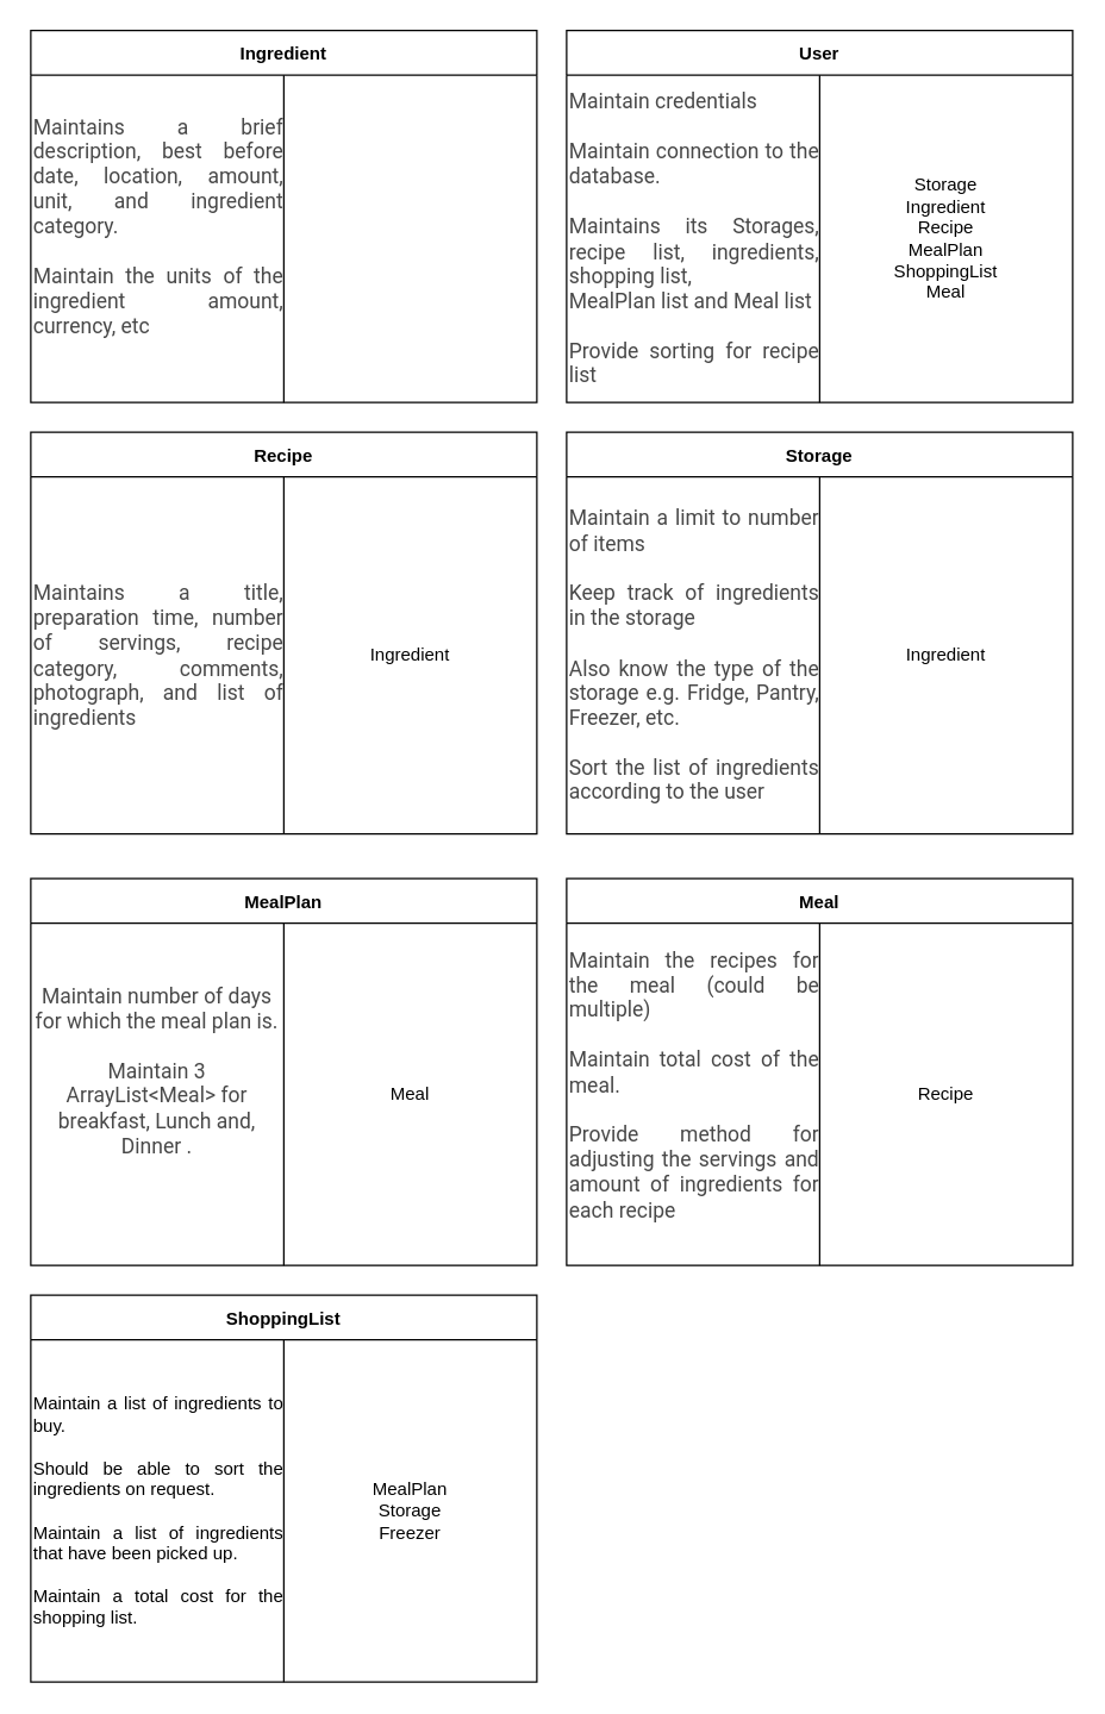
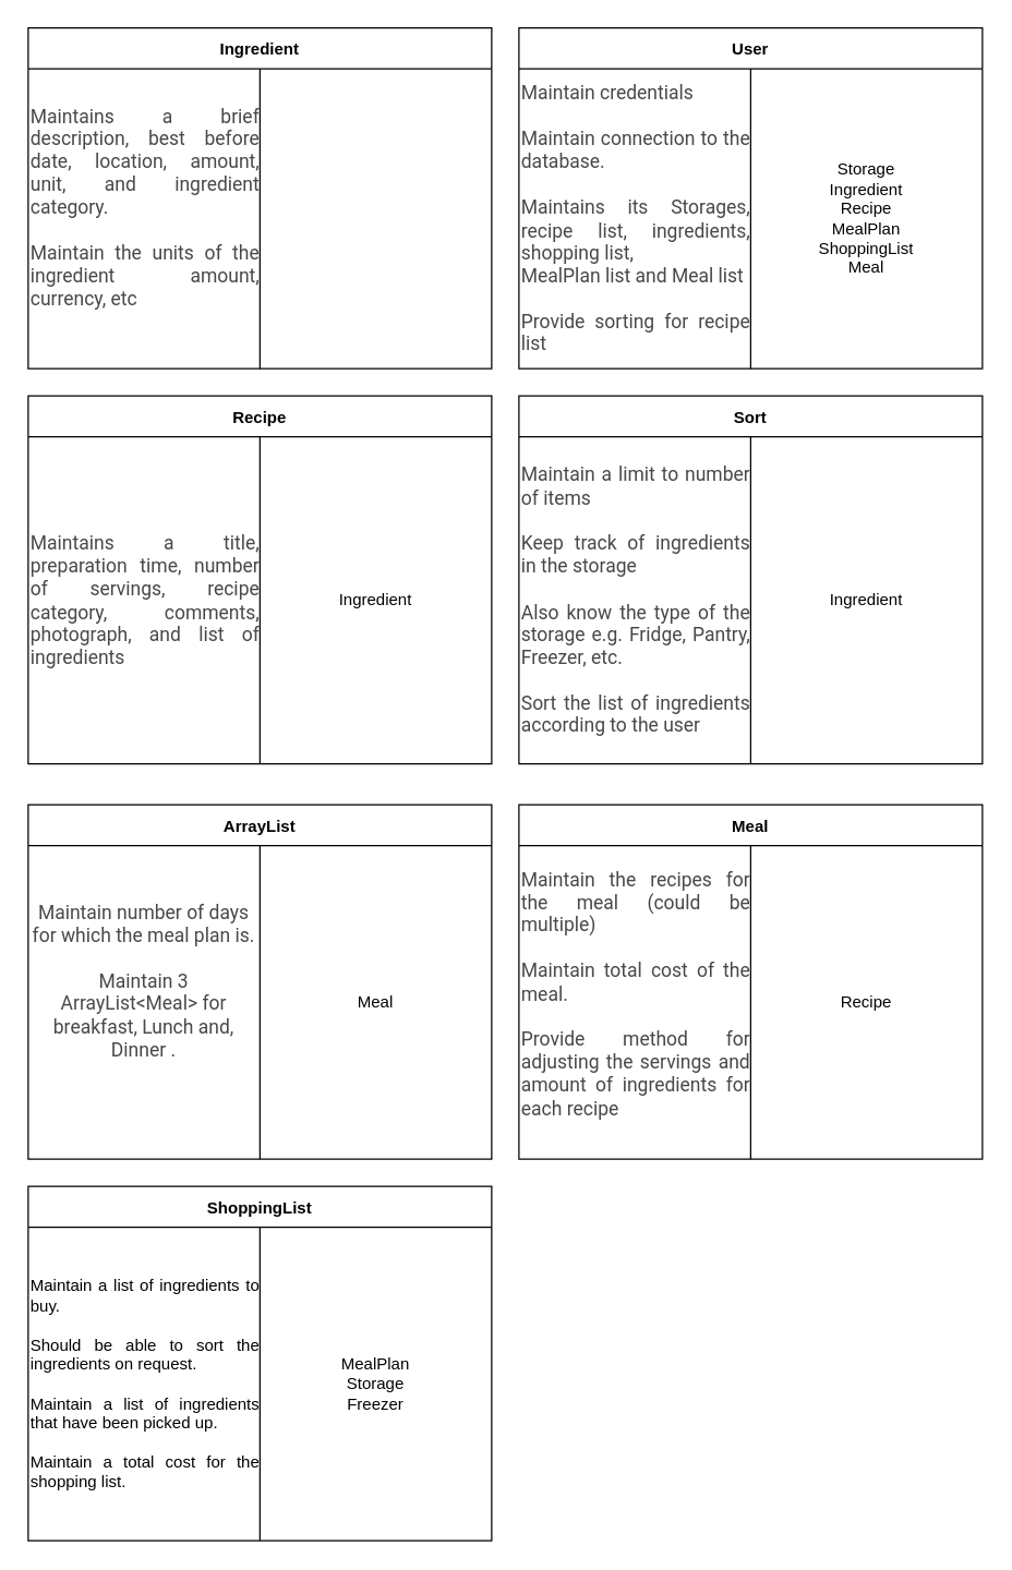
- <mxCell id="14" value="Storage" style="shape=table;startSize=30;container=1;collapsible=0;childLayout=tableLayout;fontStyle=1;align=center;" vertex="1" parent="1"><mxGeometry x="380" y="290" width="340" height="270" as="geometry" /></mxCell>
+ <mxCell id="14" value="Sort" style="shape=table;startSize=30;container=1;collapsible=0;childLayout=tableLayout;fontStyle=1;align=center;" vertex="1" parent="1"><mxGeometry x="380" y="290" width="340" height="270" as="geometry" /></mxCell>
- <mxCell id="18" value="MealPlan" style="shape=table;startSize=30;container=1;collapsible=0;childLayout=tableLayout;fontStyle=1;align=center;" vertex="1" parent="1"><mxGeometry x="20" y="590" width="340" height="260" as="geometry" /></mxCell>
+ <mxCell id="18" value="ArrayList" style="shape=table;startSize=30;container=1;collapsible=0;childLayout=tableLayout;fontStyle=1;align=center;" vertex="1" parent="1"><mxGeometry x="20" y="590" width="340" height="260" as="geometry" /></mxCell>
